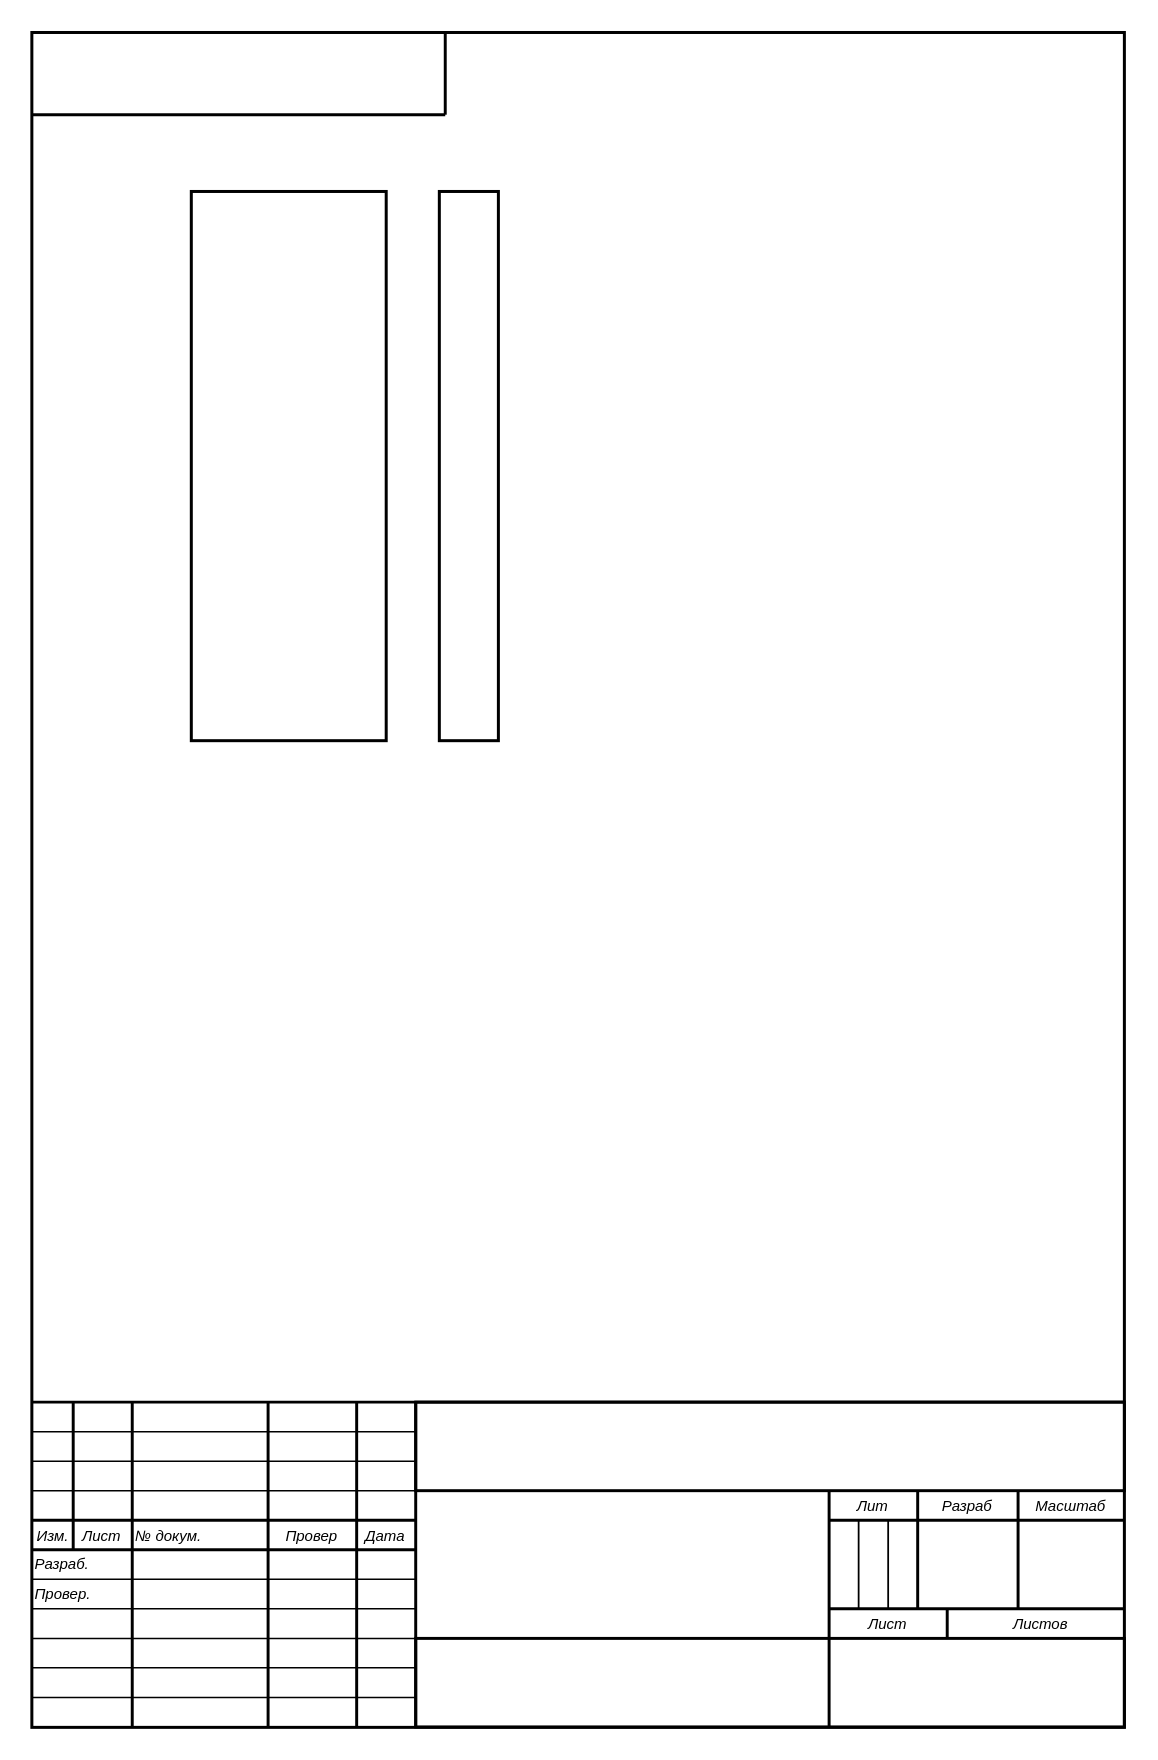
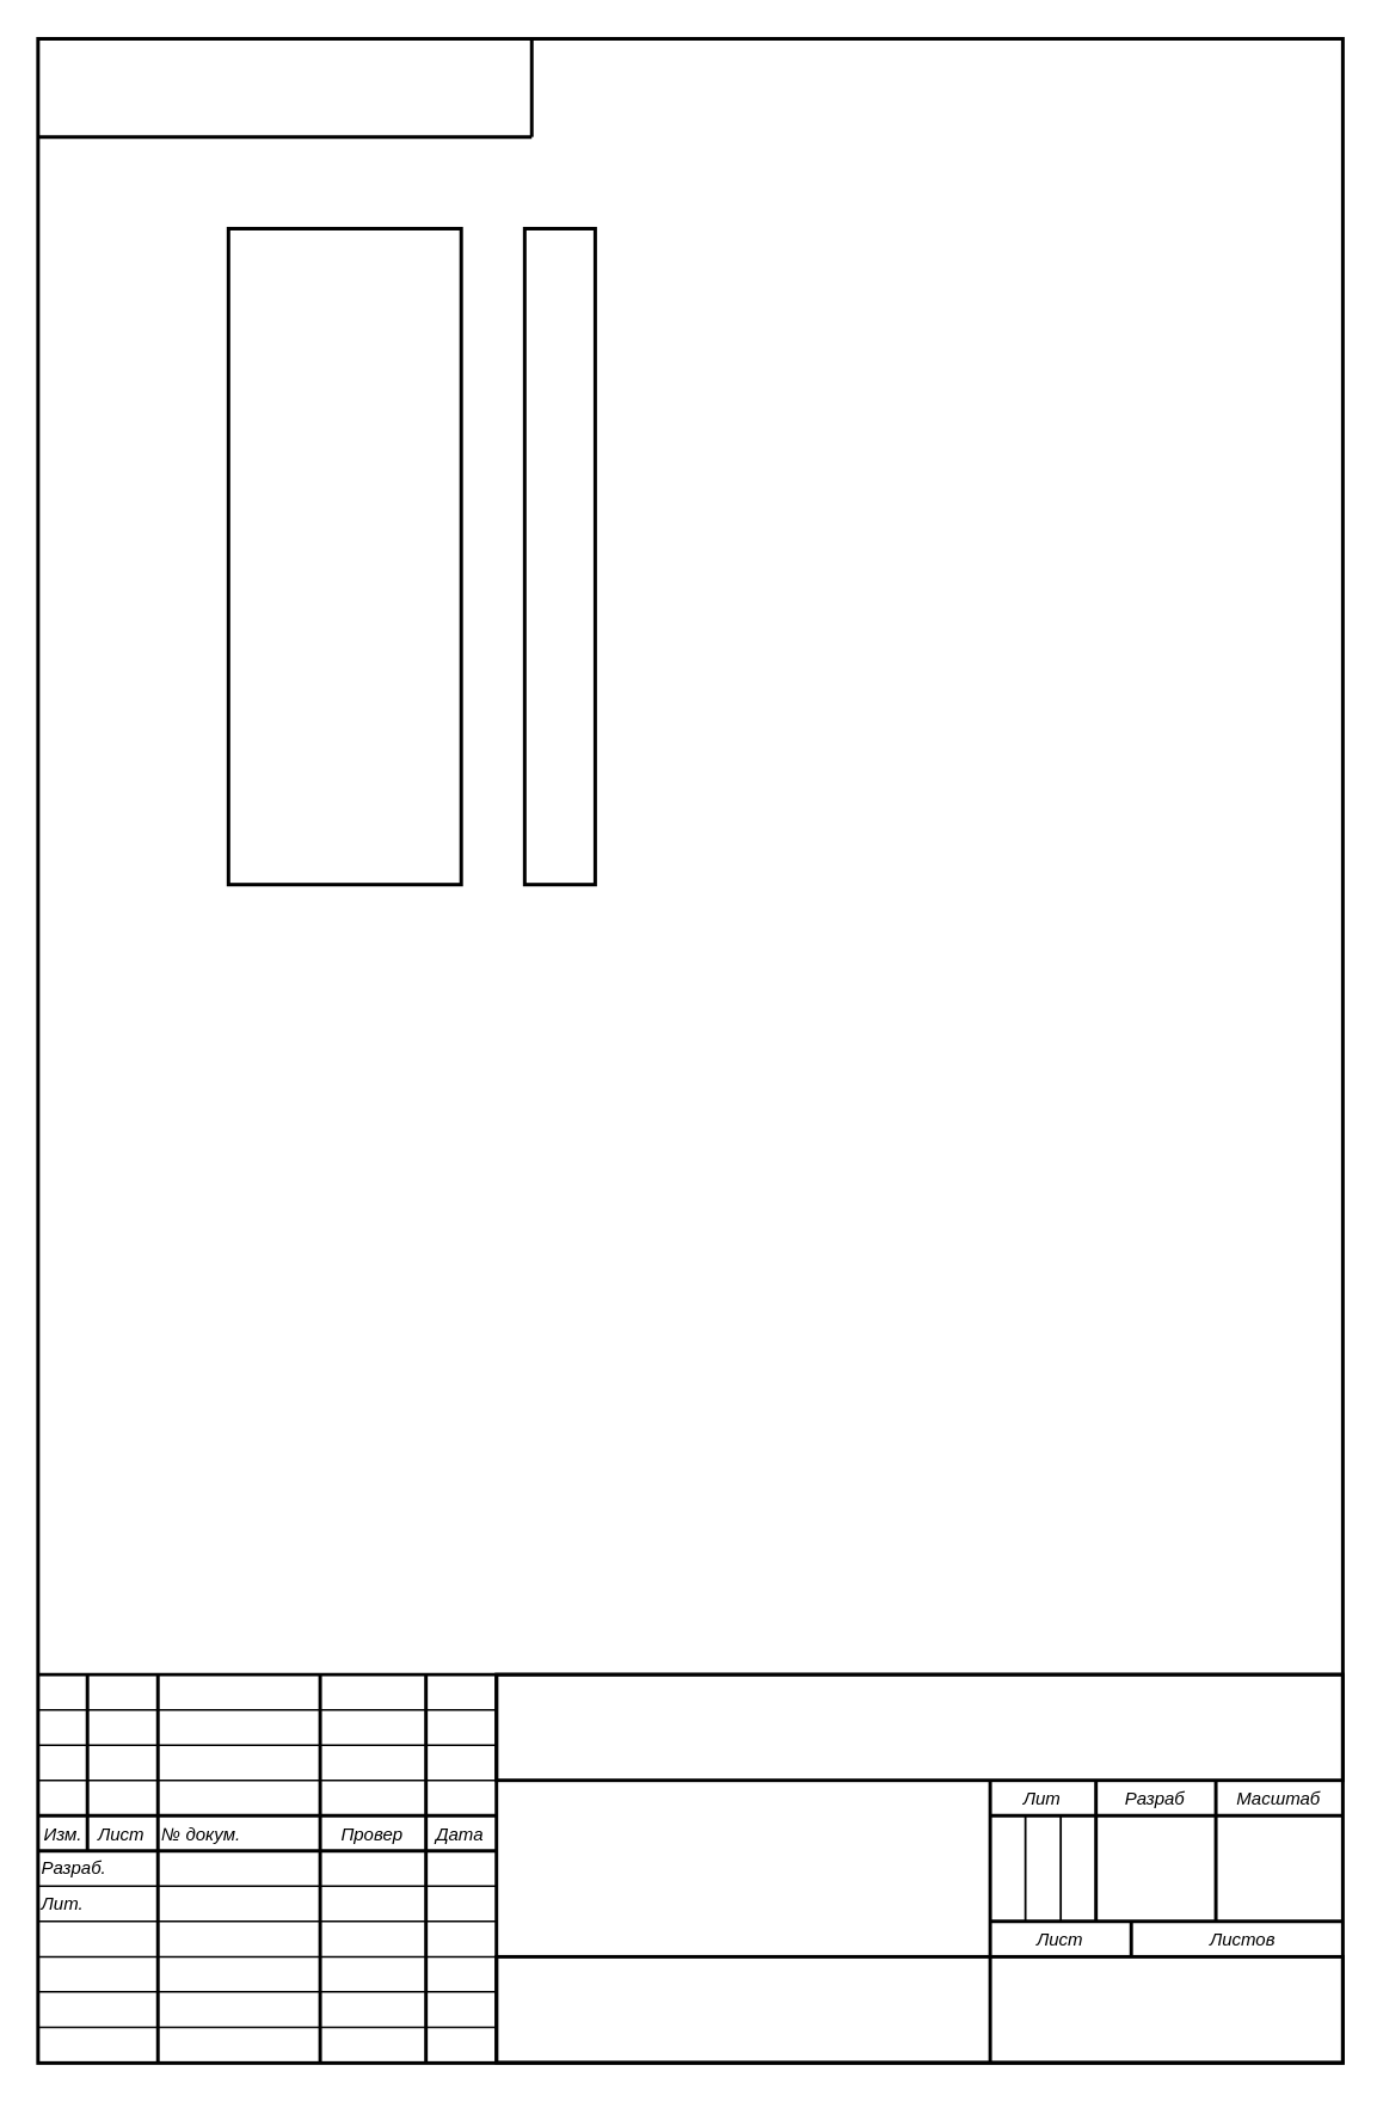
- <mxCell id="43" value="Провер." style="text;strokeColor=none;align=left;fillColor=none;html=1;verticalAlign=middle;whiteSpace=wrap;rounded=0;fontFamily=Helvetica;fontStyle=2;fontSize=10;" parent="2" vertex="1"><mxGeometry y="1035.435" width="66.93" height="11.82" as="geometry" /></mxCell>
+ <mxCell id="43" value="Лит." style="text;strokeColor=none;align=left;fillColor=none;html=1;verticalAlign=middle;whiteSpace=wrap;rounded=0;fontFamily=Helvetica;fontStyle=2;fontSize=10;" parent="2" vertex="1"><mxGeometry y="1035.435" width="66.93" height="11.82" as="geometry" /></mxCell>
